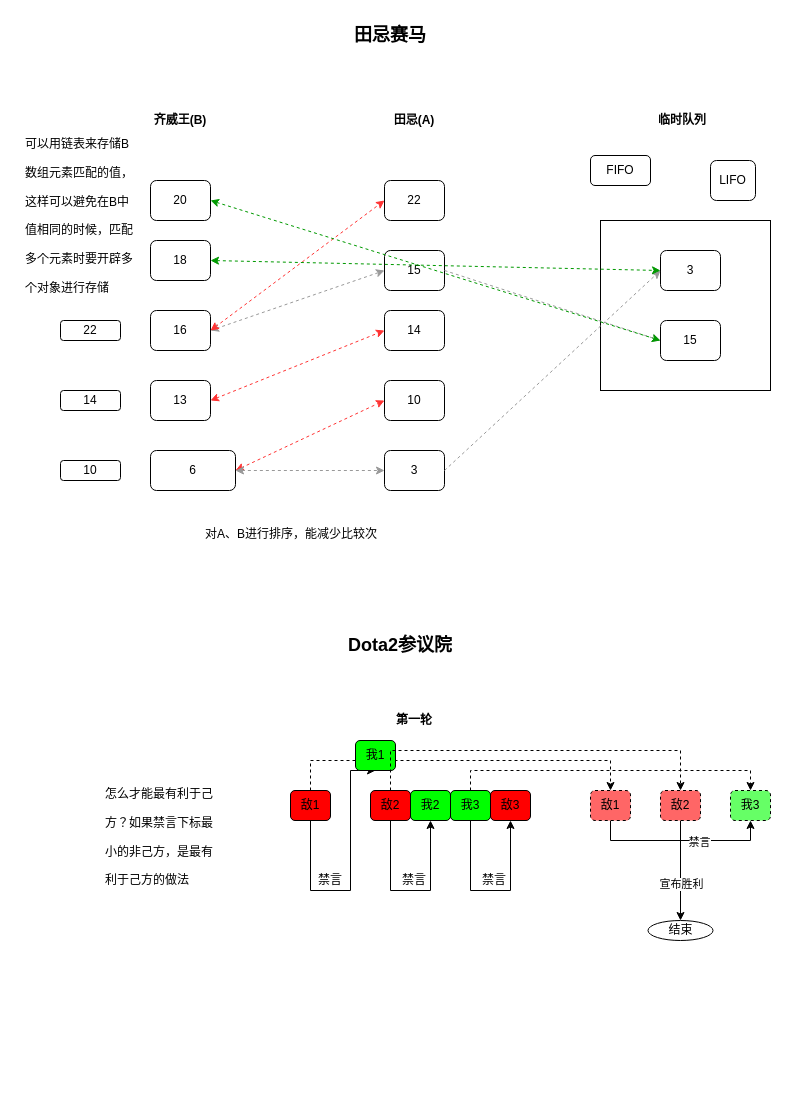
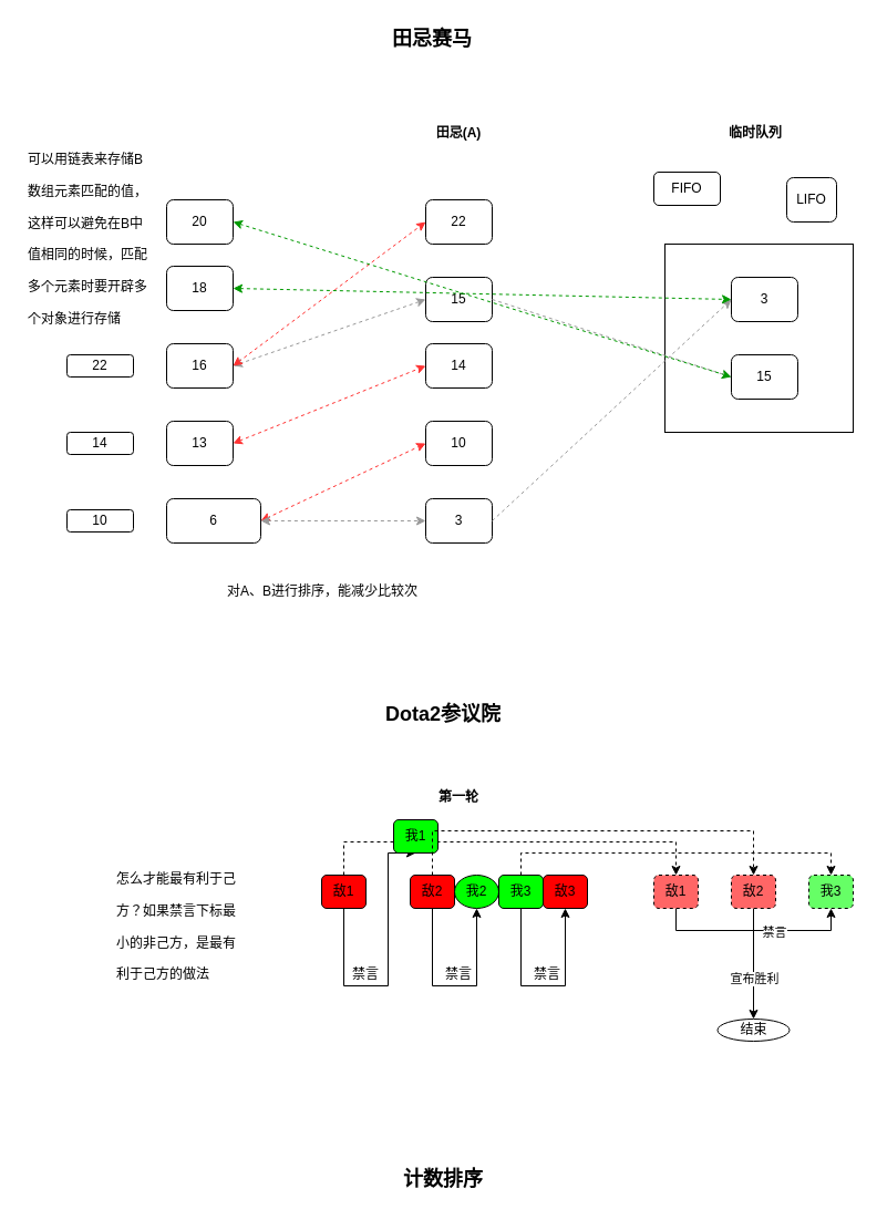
- <mxCell id="3" value="&lt;b&gt;齐威王(B)&lt;/b&gt;" style="text;html=1;strokeColor=none;fillColor=none;align=center;verticalAlign=middle;whiteSpace=wrap;rounded=0;" parent="1" vertex="1"><mxGeometry x="150" y="110" width="60" height="20" as="geometry" /></mxCell>
- <mxCell id="43" value="我2" style="rounded=1;whiteSpace=wrap;html=1;fillColor=#00FF00;" vertex="1" parent="1"><mxGeometry x="410" y="790" width="40" height="30" as="geometry" /></mxCell>
+ <mxCell id="43" value="我2" style="ellipse;whiteSpace=wrap;html=1;fillColor=#00FF00;" vertex="1" parent="1"><mxGeometry x="410" y="790" width="40" height="30" as="geometry" /></mxCell>
+ <mxCell id="61" value="&lt;b&gt;&lt;font style=&quot;font-size: 18px&quot;&gt;计数排序&lt;/font&gt;&lt;/b&gt;" style="text;html=1;strokeColor=none;fillColor=none;align=center;verticalAlign=middle;whiteSpace=wrap;rounded=0;fontSize=16;" vertex="1" parent="1"><mxGeometry x="340" y="1050" width="120" height="30" as="geometry" /></mxCell>
